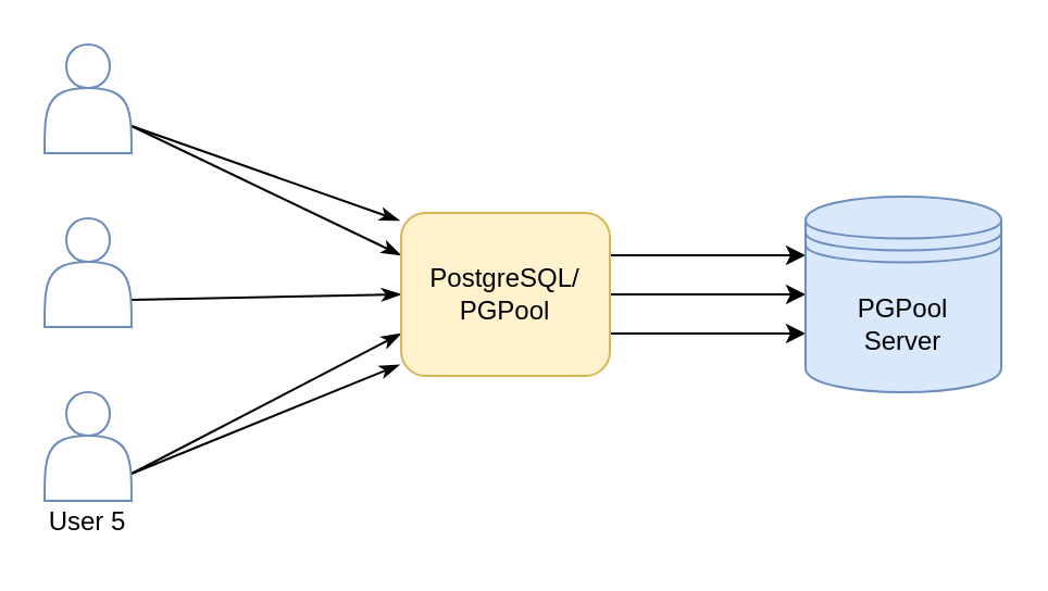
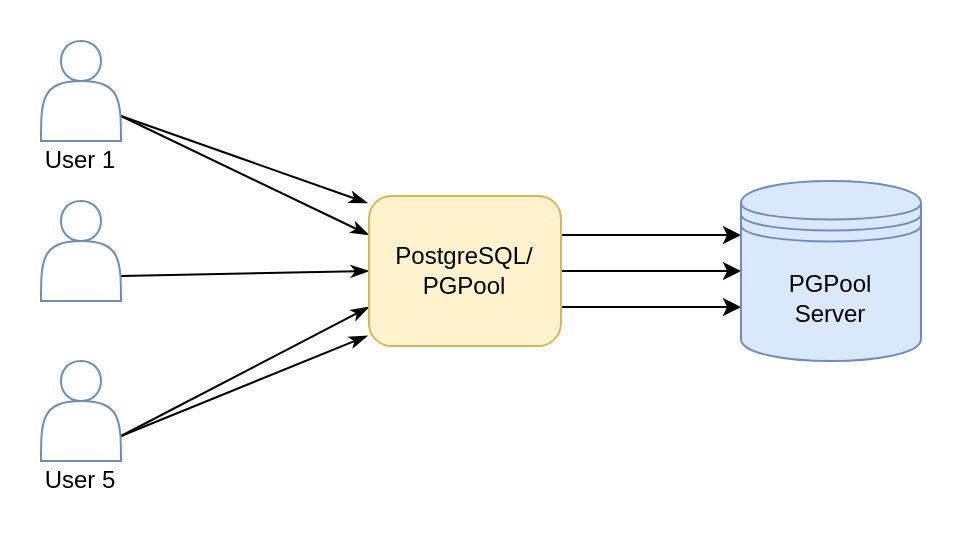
+ <mxCell id="5" value="User 1" style="text;html=1;strokeColor=none;fillColor=none;align=center;verticalAlign=middle;whiteSpace=wrap;rounded=0;" parent="1" vertex="1"><mxGeometry x="20" y="70" width="40" height="20" as="geometry" /></mxCell>
